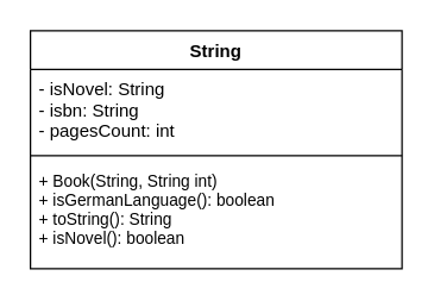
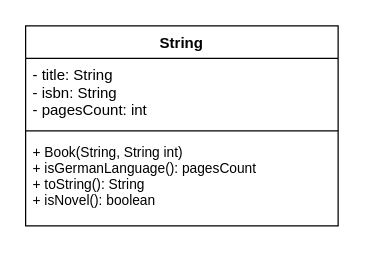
- <mxCell id="3" value="- isNovel: String&#10;- isbn: String&#10;- pagesCount: int" style="text;strokeColor=none;fillColor=none;align=left;verticalAlign=top;spacingLeft=4;spacingRight=4;overflow=hidden;rotatable=0;points=[[0,0.5],[1,0.5]];portConstraint=eastwest;" vertex="1" parent="2"><mxGeometry y="26" width="250" height="54" as="geometry" /></mxCell>
+ <mxCell id="3" value="- title: String&#10;- isbn: String&#10;- pagesCount: int" style="text;strokeColor=none;fillColor=none;align=left;verticalAlign=top;spacingLeft=4;spacingRight=4;overflow=hidden;rotatable=0;points=[[0,0.5],[1,0.5]];portConstraint=eastwest;" vertex="1" parent="2"><mxGeometry y="26" width="250" height="54" as="geometry" /></mxCell>
- <mxCell id="5" value="+ Book(String, String int)&#10;+ isGermanLanguage(): boolean&#10;+ toString(): String&#10;+ isNovel(): boolean" style="text;strokeColor=none;fillColor=none;align=left;verticalAlign=top;spacingLeft=4;spacingRight=4;overflow=hidden;rotatable=0;points=[[0,0.5],[1,0.5]];portConstraint=eastwest;fontSize=11;" vertex="1" parent="2"><mxGeometry y="88" width="250" height="72" as="geometry" /></mxCell>
+ <mxCell id="5" value="+ Book(String, String int)&#10;+ isGermanLanguage(): pagesCount&#10;+ toString(): String&#10;+ isNovel(): boolean" style="text;strokeColor=none;fillColor=none;align=left;verticalAlign=top;spacingLeft=4;spacingRight=4;overflow=hidden;rotatable=0;points=[[0,0.5],[1,0.5]];portConstraint=eastwest;fontSize=11;" vertex="1" parent="2"><mxGeometry y="88" width="250" height="72" as="geometry" /></mxCell>
